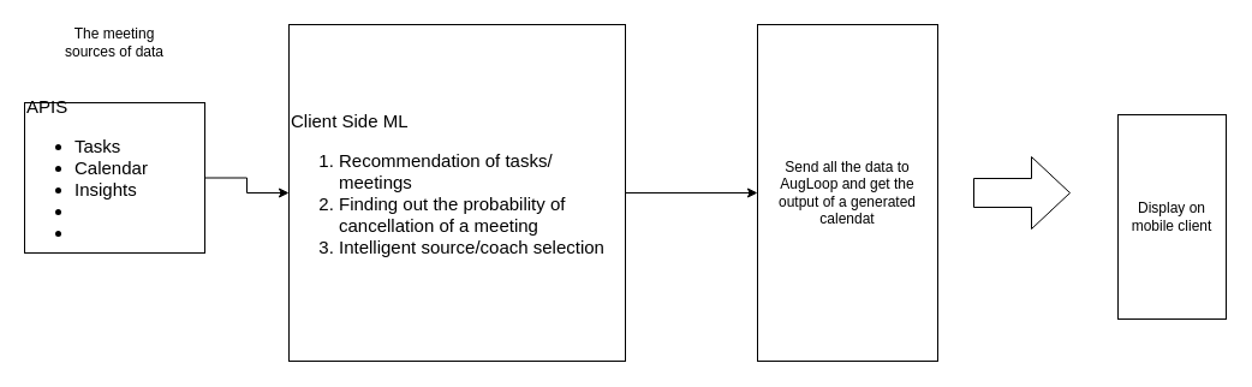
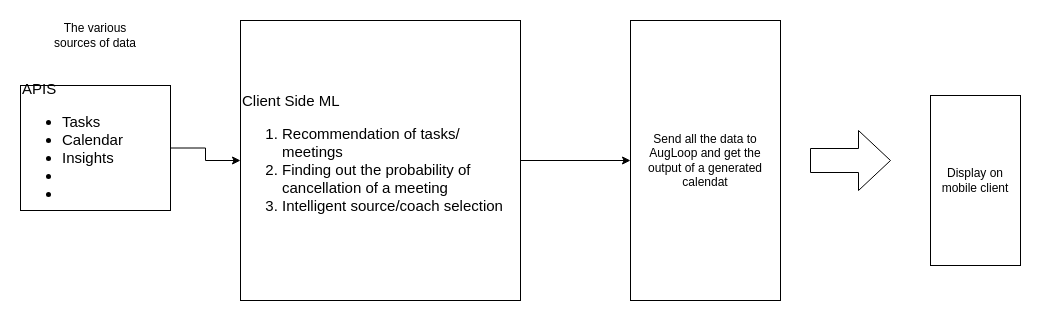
- <mxCell id="9" value="The meeting sources of data&lt;br&gt;" style="text;html=1;strokeColor=none;fillColor=none;align=center;verticalAlign=middle;whiteSpace=wrap;rounded=0;" vertex="1" parent="1"><mxGeometry x="50" y="20" width="90" height="30" as="geometry" /></mxCell>
+ <mxCell id="9" value="The various sources of data&lt;br&gt;" style="text;html=1;strokeColor=none;fillColor=none;align=center;verticalAlign=middle;whiteSpace=wrap;rounded=0;" vertex="1" parent="1"><mxGeometry x="50" y="20" width="90" height="30" as="geometry" /></mxCell>
